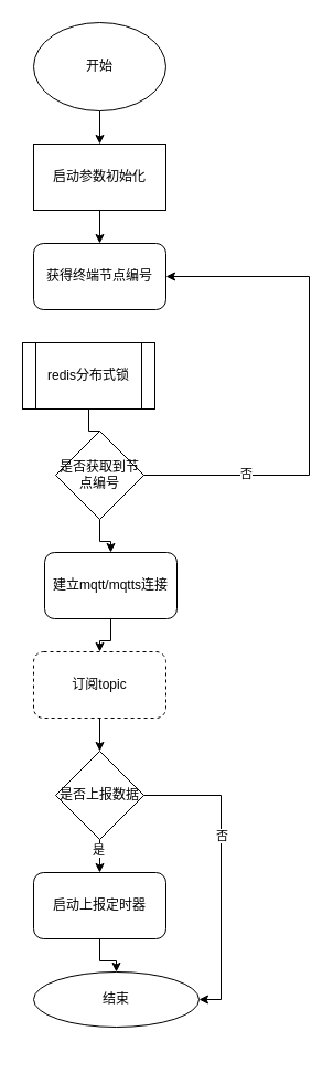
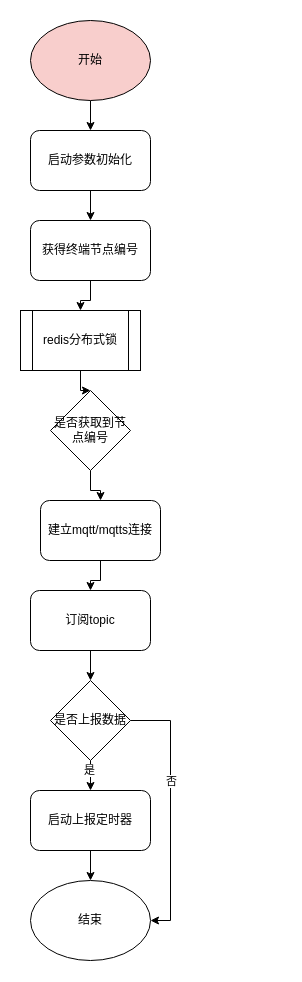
- <mxCell id="3" value="开始" style="ellipse;whiteSpace=wrap;html=1;" vertex="1" parent="1"><mxGeometry x="30" y="20" width="120" height="80" as="geometry" /></mxCell>
+ <mxCell id="3" value="开始" style="ellipse;whiteSpace=wrap;html=1;fillColor=#f8cecc;" vertex="1" parent="1"><mxGeometry x="30" y="20" width="120" height="80" as="geometry" /></mxCell>
- <mxCell id="11" value="启动参数初始化" style="whiteSpace=wrap;html=1;rounded=0;" vertex="1" parent="1"><mxGeometry x="30" y="130" width="120" height="60" as="geometry" /></mxCell>
+ <mxCell id="11" value="启动参数初始化" style="rounded=1;whiteSpace=wrap;html=1;" vertex="1" parent="1"><mxGeometry x="30" y="130" width="120" height="60" as="geometry" /></mxCell>
+ <mxCell id="4" value="" style="edgeStyle=orthogonalEdgeStyle;rounded=0;orthogonalLoop=1;jettySize=auto;html=1;" edge="1" parent="1" source="5" target="13"><mxGeometry relative="1" as="geometry" /></mxCell>
- <mxCell id="6" style="edgeStyle=orthogonalEdgeStyle;rounded=0;orthogonalLoop=1;jettySize=auto;html=1;exitX=1;exitY=0.5;exitDx=0;exitDy=0;entryX=1;entryY=0.5;entryDx=0;entryDy=0;" edge="1" parent="1" source="9" target="5"><mxGeometry relative="1" as="geometry"><Array as="points"><mxPoint x="280" y="430" /><mxPoint x="280" y="250" /></Array></mxGeometry></mxCell>
- <mxCell id="7" value="否" style="edgeLabel;html=1;align=center;verticalAlign=middle;resizable=0;points=[];" vertex="1" connectable="0" parent="6"><mxGeometry x="-0.6" y="2" relative="1" as="geometry"><mxPoint as="offset" /></mxGeometry></mxCell>
- <mxCell id="12" value="" style="edgeStyle=orthogonalEdgeStyle;rounded=0;orthogonalLoop=1;jettySize=auto;html=1;endArrow=none;" edge="1" parent="1" source="13" target="9"><mxGeometry relative="1" as="geometry" /></mxCell>
+ <mxCell id="12" value="" style="edgeStyle=orthogonalEdgeStyle;rounded=0;orthogonalLoop=1;jettySize=auto;html=1;" edge="1" parent="1" source="13" target="9"><mxGeometry relative="1" as="geometry" /></mxCell>
- <mxCell id="17" value="订阅topic" style="rounded=1;whiteSpace=wrap;html=1;dashed=1;" vertex="1" parent="1"><mxGeometry x="30" y="590" width="120" height="60" as="geometry" /></mxCell>
+ <mxCell id="17" value="订阅topic" style="rounded=1;whiteSpace=wrap;html=1;" vertex="1" parent="1"><mxGeometry x="30" y="590" width="120" height="60" as="geometry" /></mxCell>
- <mxCell id="25" value="结束" style="ellipse;whiteSpace=wrap;html=1;" vertex="1" parent="1"><mxGeometry x="30" y="880" width="150" height="50" as="geometry" /></mxCell>
+ <mxCell id="25" value="结束" style="ellipse;whiteSpace=wrap;html=1;" vertex="1" parent="1"><mxGeometry x="30" y="880" width="120" height="80" as="geometry" /></mxCell>
